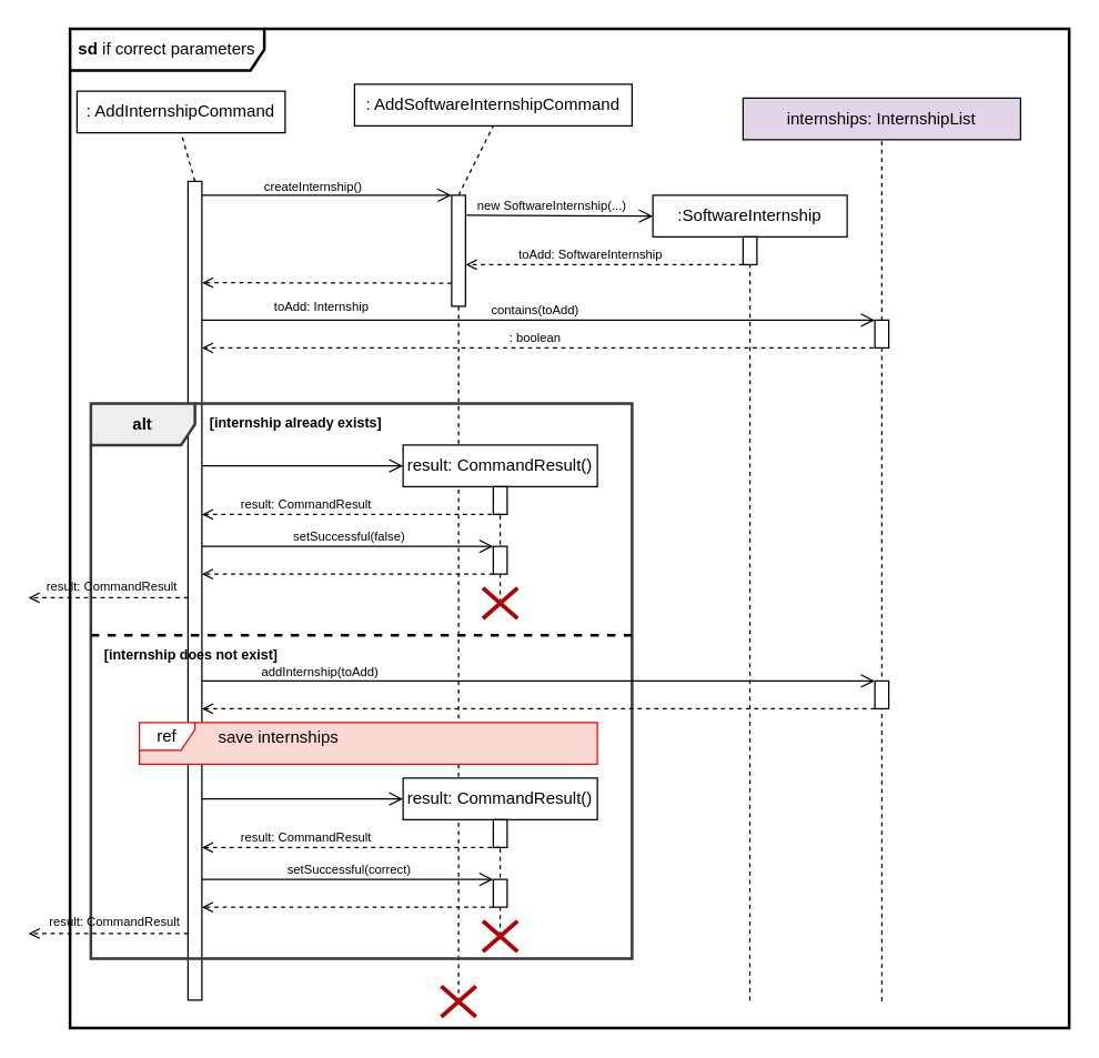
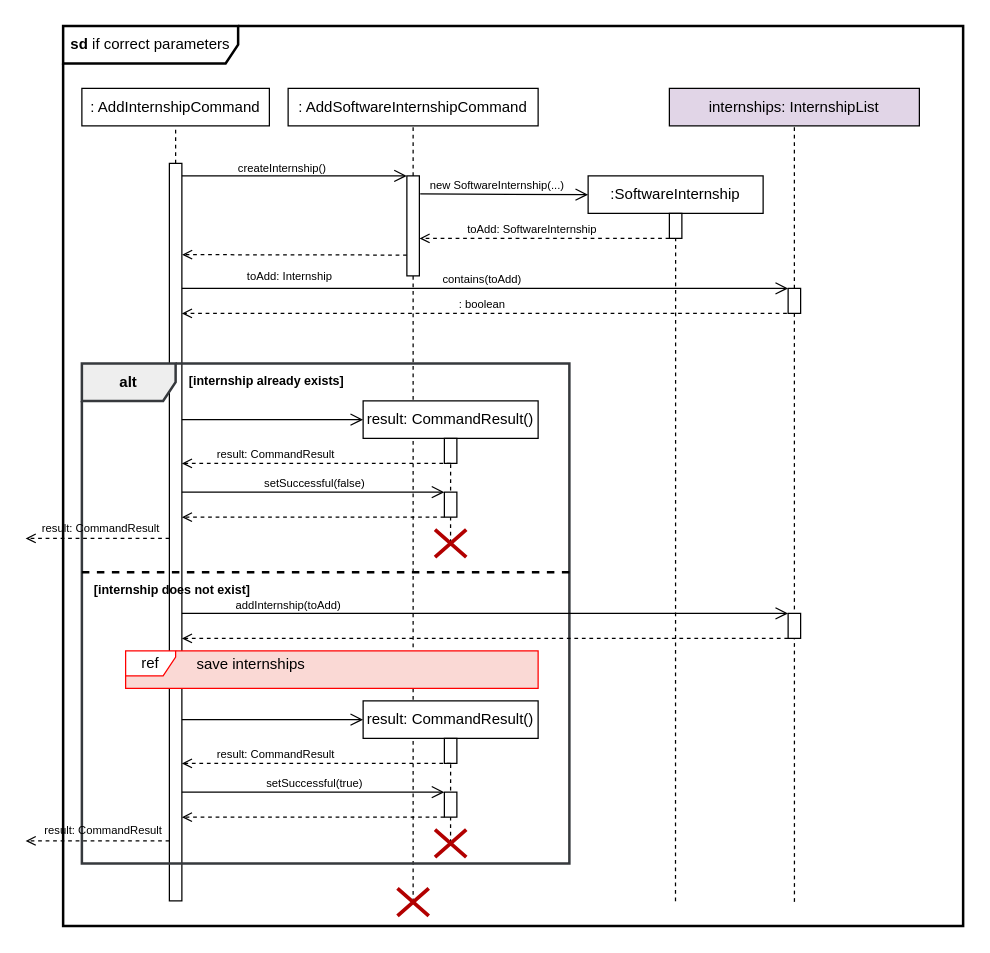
- <mxCell id="14" value=": AddSoftwareInternshipCommand" style="rounded=0;dashed=0;whiteSpace=wrap;html=1;" vertex="1" parent="2"><mxGeometry x="205" y="40" width="200" height="30" as="geometry" /></mxCell>
+ <mxCell id="14" value=": AddSoftwareInternshipCommand" style="rounded=0;dashed=0;whiteSpace=wrap;html=1;" vertex="1" parent="2"><mxGeometry x="180" y="50" width="200" height="30" as="geometry" /></mxCell>
- <mxCell id="4" value=": AddInternshipCommand" style="rounded=0;dashed=0;whiteSpace=wrap;html=1;" vertex="1" parent="2"><mxGeometry x="5" y="45" width="150" height="30" as="geometry" /></mxCell>
+ <mxCell id="4" value=": AddInternshipCommand" style="rounded=0;dashed=0;whiteSpace=wrap;html=1;" vertex="1" parent="2"><mxGeometry x="15" y="50" width="150" height="30" as="geometry" /></mxCell>
- <mxCell id="51" value="&lt;font style=&quot;font-size: 9px;&quot;&gt;setSuccessful(correct)&lt;/font&gt;" style="text;html=1;align=center;verticalAlign=middle;resizable=0;points=[];autosize=1;strokeColor=none;fillColor=none;" vertex="1" parent="38"><mxGeometry x="136" y="320" width="100" height="30" as="geometry" /></mxCell>
+ <mxCell id="51" value="&lt;font style=&quot;font-size: 9px;&quot;&gt;setSuccessful(true)&lt;/font&gt;" style="text;html=1;align=center;verticalAlign=middle;resizable=0;points=[];autosize=1;strokeColor=none;fillColor=none;" vertex="1" parent="38"><mxGeometry x="136" y="320" width="100" height="30" as="geometry" /></mxCell>
